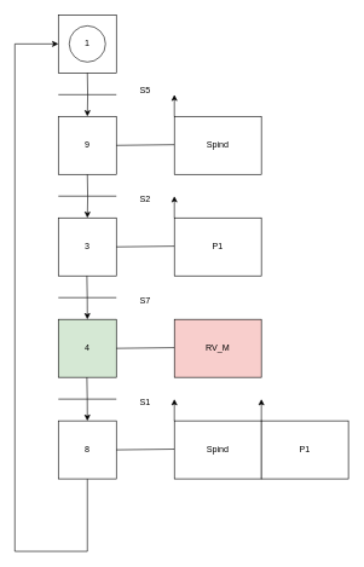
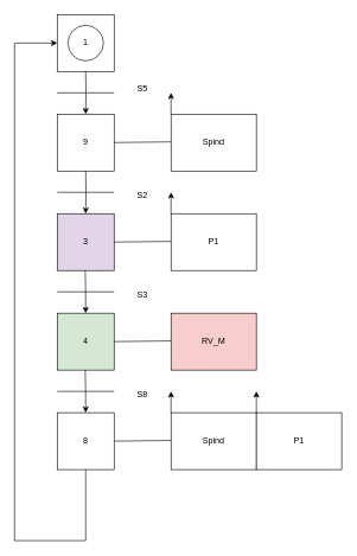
- <mxCell id="6" value="3" style="whiteSpace=wrap;html=1;aspect=fixed;" parent="1" vertex="1"><mxGeometry x="80" y="300" width="80" height="80" as="geometry" /></mxCell>
+ <mxCell id="6" value="3" style="whiteSpace=wrap;html=1;aspect=fixed;fillColor=#e1d5e7;" parent="1" vertex="1"><mxGeometry x="80" y="300" width="80" height="80" as="geometry" /></mxCell>
- <mxCell id="21" value="S7" style="text;html=1;align=center;verticalAlign=middle;whiteSpace=wrap;rounded=0;" parent="1" vertex="1"><mxGeometry x="170" y="400" width="60" height="30" as="geometry" /></mxCell>
+ <mxCell id="21" value="S3" style="text;html=1;align=center;verticalAlign=middle;whiteSpace=wrap;rounded=0;" parent="1" vertex="1"><mxGeometry x="170" y="400" width="60" height="30" as="geometry" /></mxCell>
- <mxCell id="30" value="S1" style="text;html=1;align=center;verticalAlign=middle;whiteSpace=wrap;rounded=0;" parent="1" vertex="1"><mxGeometry x="170" y="540" width="60" height="30" as="geometry" /></mxCell>
+ <mxCell id="30" value="S8" style="text;html=1;align=center;verticalAlign=middle;whiteSpace=wrap;rounded=0;" parent="1" vertex="1"><mxGeometry x="170" y="540" width="60" height="30" as="geometry" /></mxCell>
